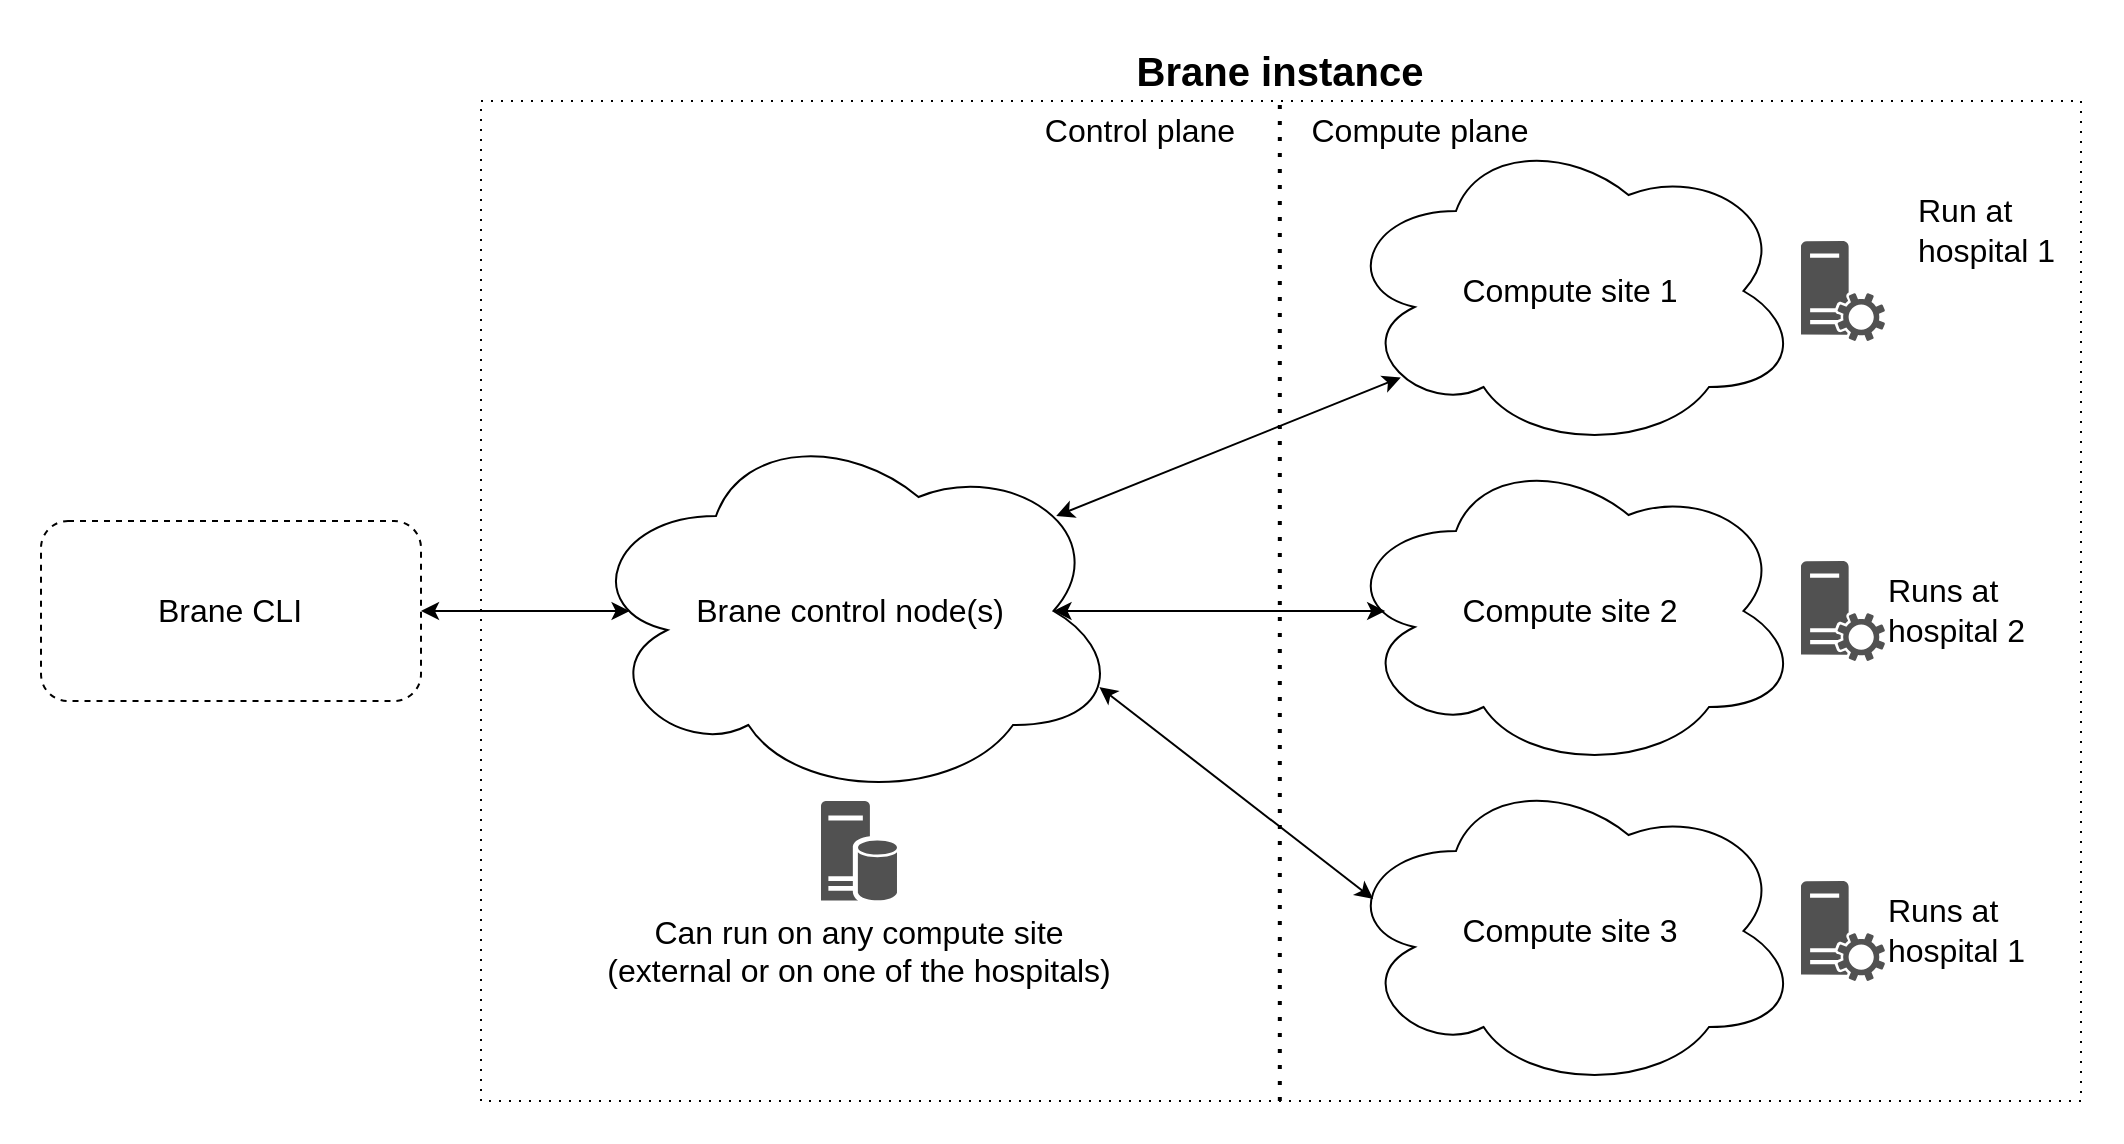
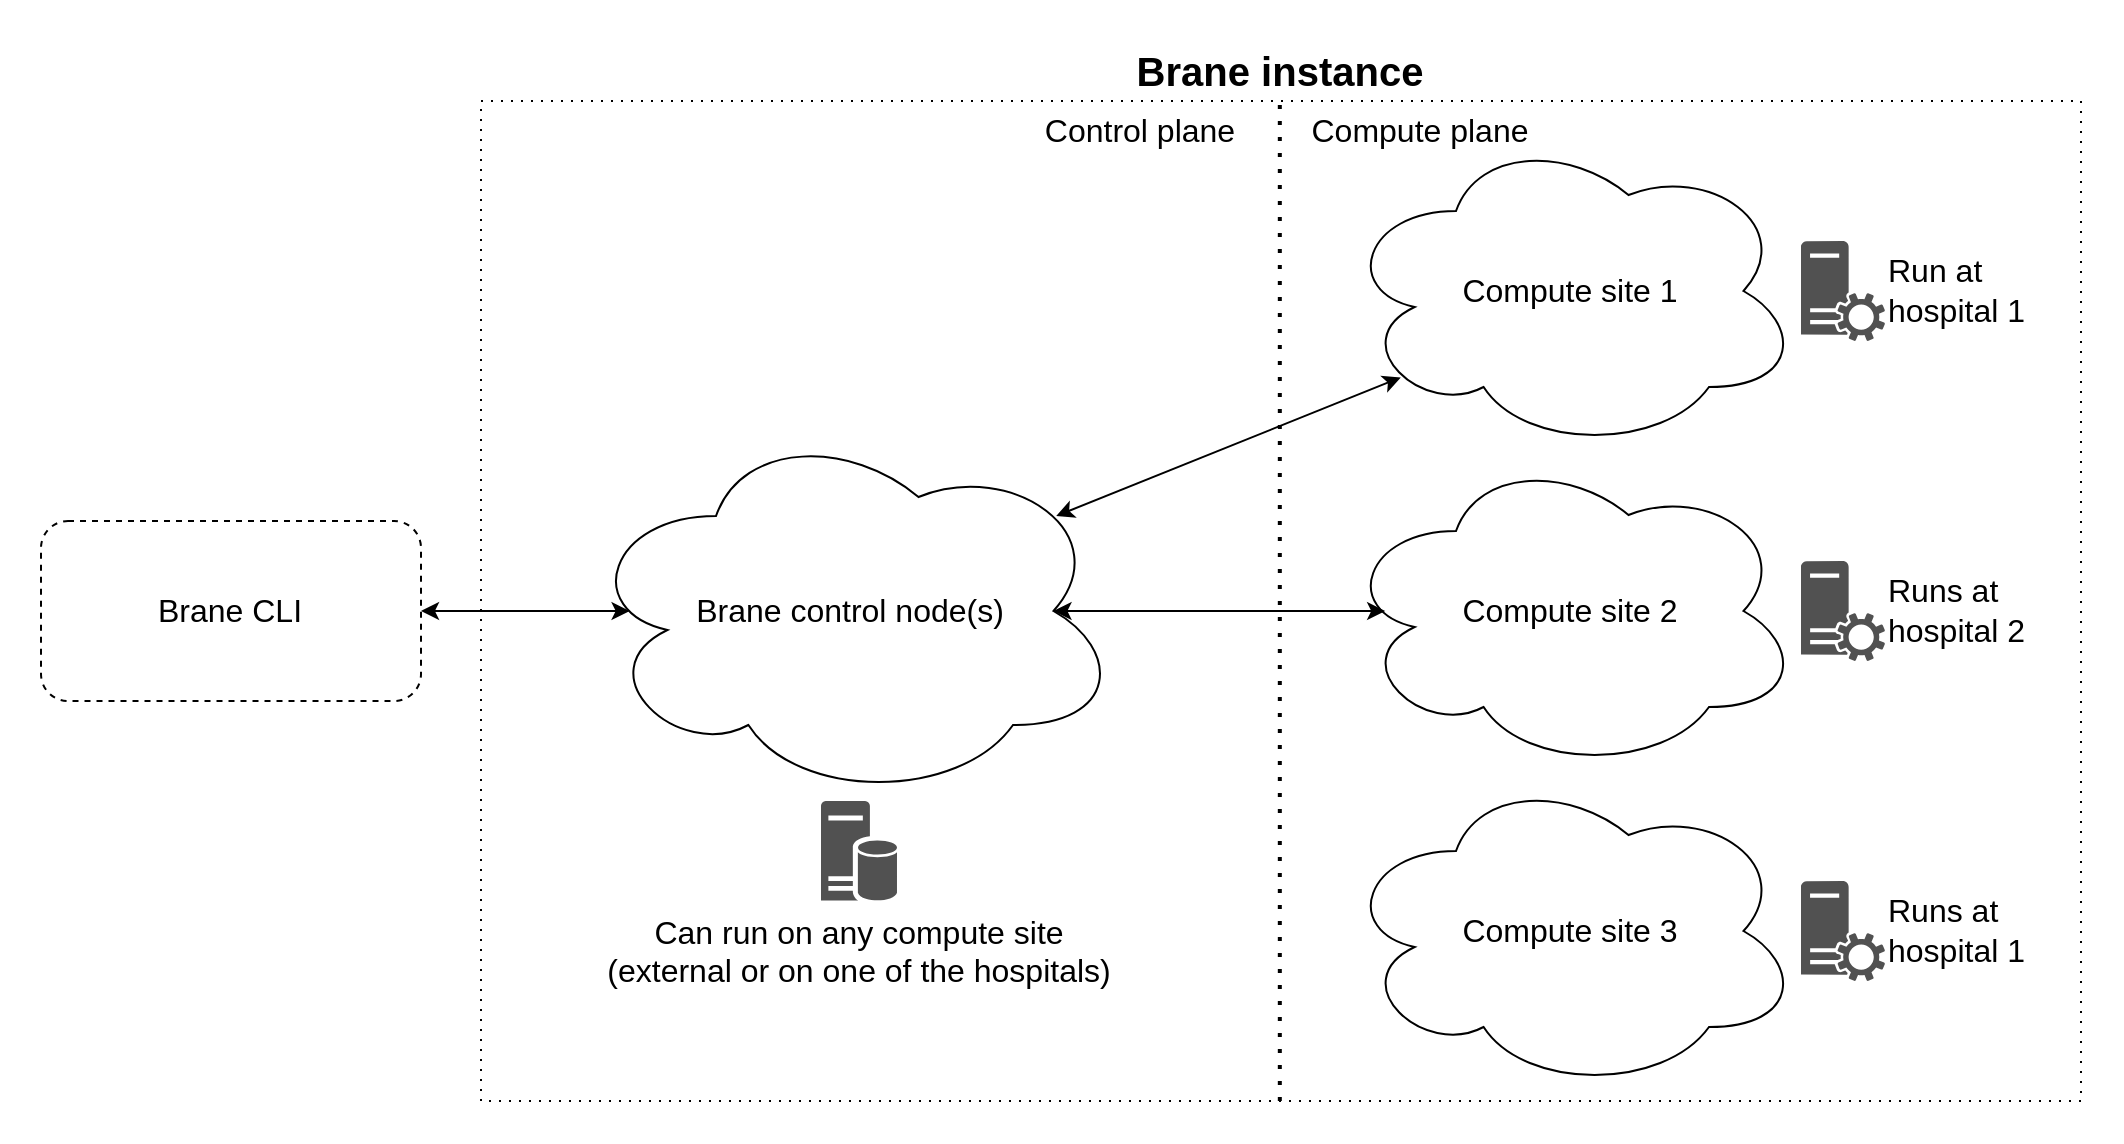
- <mxCell id="13" value="Run at hospital 1" style="text;html=1;strokeColor=none;fillColor=none;align=left;verticalAlign=middle;whiteSpace=wrap;rounded=0;fontSize=16;" vertex="1" parent="1"><mxGeometry x="957" y="100" width="78" height="30" as="geometry" /></mxCell>
+ <mxCell id="13" value="Run at hospital 1" style="text;html=1;strokeColor=none;fillColor=none;align=left;verticalAlign=middle;whiteSpace=wrap;rounded=0;fontSize=16;" vertex="1" parent="1"><mxGeometry x="942" y="130" width="78" height="30" as="geometry" /></mxCell>
- <mxCell id="18" value="" style="endArrow=classic;startArrow=classic;html=1;rounded=0;fontSize=16;exitX=0.96;exitY=0.7;exitDx=0;exitDy=0;exitPerimeter=0;entryX=0.07;entryY=0.4;entryDx=0;entryDy=0;entryPerimeter=0;" edge="1" parent="1" source="5" target="10"><mxGeometry width="50" height="50" relative="1" as="geometry"><mxPoint x="580" y="290" as="sourcePoint" /><mxPoint x="630" y="240" as="targetPoint" /></mxGeometry></mxCell>
